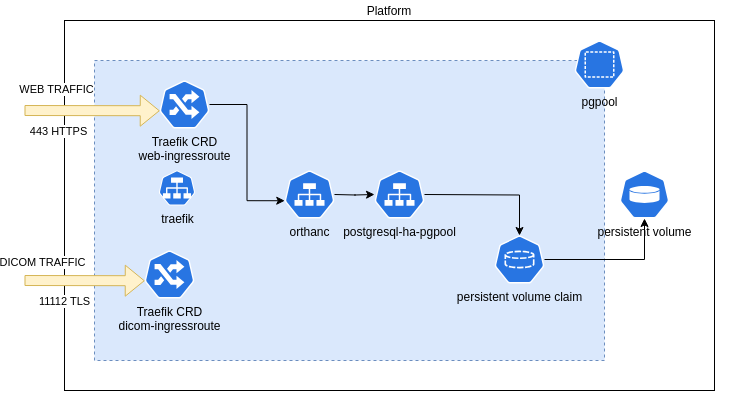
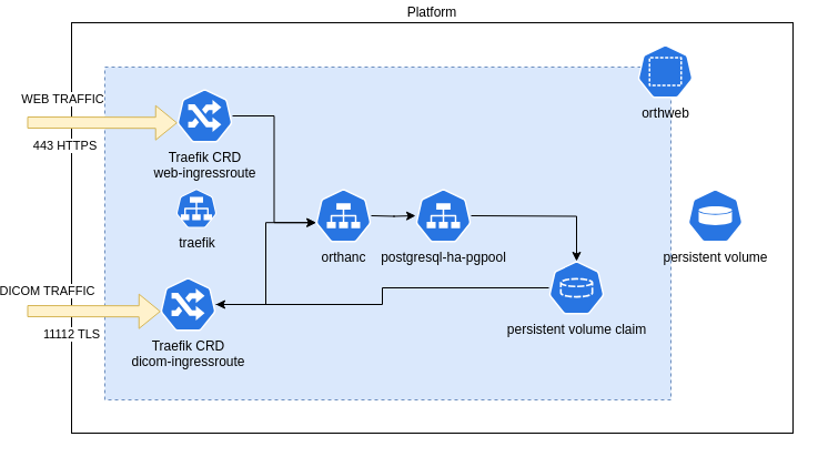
- <mxCell id="6" value="pgpool" style="sketch=0;html=1;dashed=0;whitespace=wrap;fillColor=#2875E2;strokeColor=#ffffff;points=[[0.005,0.63,0],[0.1,0.2,0],[0.9,0.2,0],[0.5,0,0],[0.995,0.63,0],[0.72,0.99,0],[0.5,1,0],[0.28,0.99,0]];shape=mxgraph.kubernetes.icon;prIcon=ns;labelPosition=center;verticalLabelPosition=bottom;align=center;verticalAlign=top;" vertex="1" parent="1"><mxGeometry x="570" y="40" width="50" height="48" as="geometry" /></mxCell>
+ <mxCell id="6" value="orthweb" style="sketch=0;html=1;dashed=0;whitespace=wrap;fillColor=#2875E2;strokeColor=#ffffff;points=[[0.005,0.63,0],[0.1,0.2,0],[0.9,0.2,0],[0.5,0,0],[0.995,0.63,0],[0.72,0.99,0],[0.5,1,0],[0.28,0.99,0]];shape=mxgraph.kubernetes.icon;prIcon=ns;labelPosition=center;verticalLabelPosition=bottom;align=center;verticalAlign=top;" vertex="1" parent="1"><mxGeometry x="570" y="40" width="50" height="48" as="geometry" /></mxCell>
+ <mxCell id="11" value="" style="edgeStyle=orthogonalEdgeStyle;rounded=0;orthogonalLoop=1;jettySize=auto;html=1;entryX=0.005;entryY=0.63;entryDx=0;entryDy=0;entryPerimeter=0;" edge="1" parent="1" source="12" target="14"><mxGeometry relative="1" as="geometry"><mxPoint x="200.25" y="200.24" as="targetPoint" /></mxGeometry></mxCell>
- <mxCell id="7" value="" style="edgeStyle=orthogonalEdgeStyle;rounded=0;orthogonalLoop=1;jettySize=auto;html=1;" edge="1" parent="1" source="8" target="13"><mxGeometry relative="1" as="geometry" /></mxCell>
+ <mxCell id="7" value="" style="edgeStyle=orthogonalEdgeStyle;rounded=0;orthogonalLoop=1;jettySize=auto;html=1;" edge="1" parent="1" source="8" target="12"><mxGeometry relative="1" as="geometry" /></mxCell>
